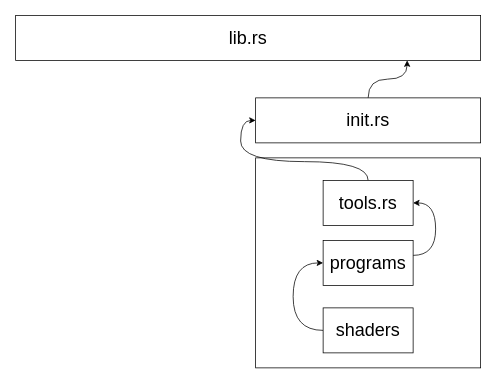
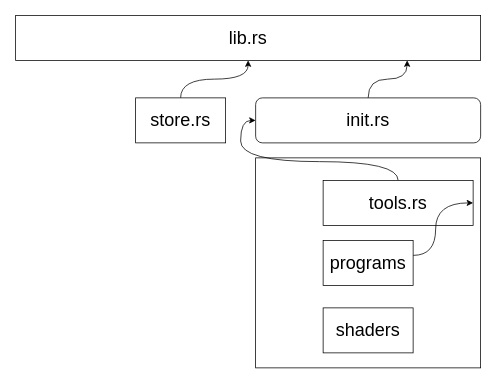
+ <mxCell id="6" style="edgeStyle=orthogonalEdgeStyle;curved=1;rounded=0;orthogonalLoop=1;jettySize=auto;html=1;" edge="1" parent="1" source="7" target="3"><mxGeometry relative="1" as="geometry" /></mxCell>
+ <mxCell id="7" value="&lt;font style=&quot;font-size: 24px&quot;&gt;store.rs&lt;/font&gt;" style="rounded=0;whiteSpace=wrap;html=1;" vertex="1" parent="1"><mxGeometry x="180" y="130" width="120" height="60" as="geometry" /></mxCell>
- <mxCell id="5" value="&lt;font style=&quot;font-size: 24px&quot;&gt;init.rs&lt;/font&gt;" style="rounded=0;whiteSpace=wrap;html=1;" vertex="1" parent="1"><mxGeometry x="340" y="130" width="300" height="60" as="geometry" /></mxCell>
+ <mxCell id="5" value="&lt;font style=&quot;font-size: 24px&quot;&gt;init.rs&lt;/font&gt;" style="whiteSpace=wrap;html=1;rounded=1;" vertex="1" parent="1"><mxGeometry x="340" y="130" width="300" height="60" as="geometry" /></mxCell>
- <mxCell id="9" value="&lt;font style=&quot;font-size: 24px&quot;&gt;tools.rs&lt;/font&gt;" style="rounded=0;whiteSpace=wrap;html=1;" vertex="1" parent="1"><mxGeometry x="430" y="240" width="120" height="60" as="geometry" /></mxCell>
+ <mxCell id="9" value="&lt;font style=&quot;font-size: 24px&quot;&gt;tools.rs&lt;/font&gt;" style="rounded=0;whiteSpace=wrap;html=1;" vertex="1" parent="1"><mxGeometry x="430" y="240" width="200" height="60" as="geometry" /></mxCell>
- <mxCell id="12" style="edgeStyle=orthogonalEdgeStyle;rounded=0;orthogonalLoop=1;jettySize=auto;html=1;entryX=0;entryY=0.5;entryDx=0;entryDy=0;curved=1;" edge="1" parent="1" source="13" target="11"><mxGeometry relative="1" as="geometry"><Array as="points"><mxPoint x="390" y="440" /><mxPoint x="390" y="350" /></Array></mxGeometry></mxCell>
